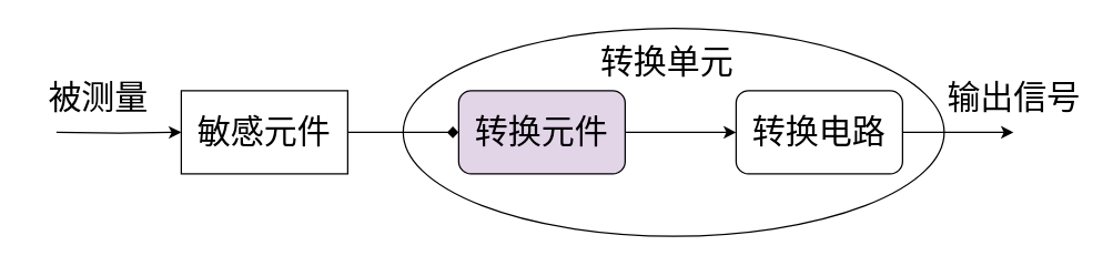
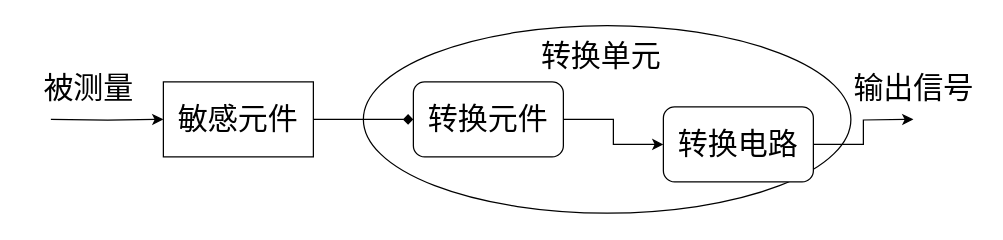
- <mxCell id="6" value="&lt;font style=&quot;font-size: 24px&quot;&gt;转换元件&lt;/font&gt;" style="whiteSpace=wrap;html=1;rounded=1;fillColor=#e1d5e7;" vertex="1" parent="1"><mxGeometry x="330" y="65" width="120" height="60" as="geometry" /></mxCell>
+ <mxCell id="6" value="&lt;font style=&quot;font-size: 24px&quot;&gt;转换元件&lt;/font&gt;" style="whiteSpace=wrap;html=1;rounded=1;" vertex="1" parent="1"><mxGeometry x="330" y="65" width="120" height="60" as="geometry" /></mxCell>
- <mxCell id="8" value="&lt;font style=&quot;font-size: 24px&quot;&gt;转换电路&lt;/font&gt;" style="whiteSpace=wrap;html=1;rounded=1;" vertex="1" parent="1"><mxGeometry x="530" y="65" width="120" height="60" as="geometry" /></mxCell>
+ <mxCell id="8" value="&lt;font style=&quot;font-size: 24px&quot;&gt;转换电路&lt;/font&gt;" style="whiteSpace=wrap;html=1;rounded=1;" vertex="1" parent="1"><mxGeometry x="530" y="85" width="120" height="60" as="geometry" /></mxCell>
